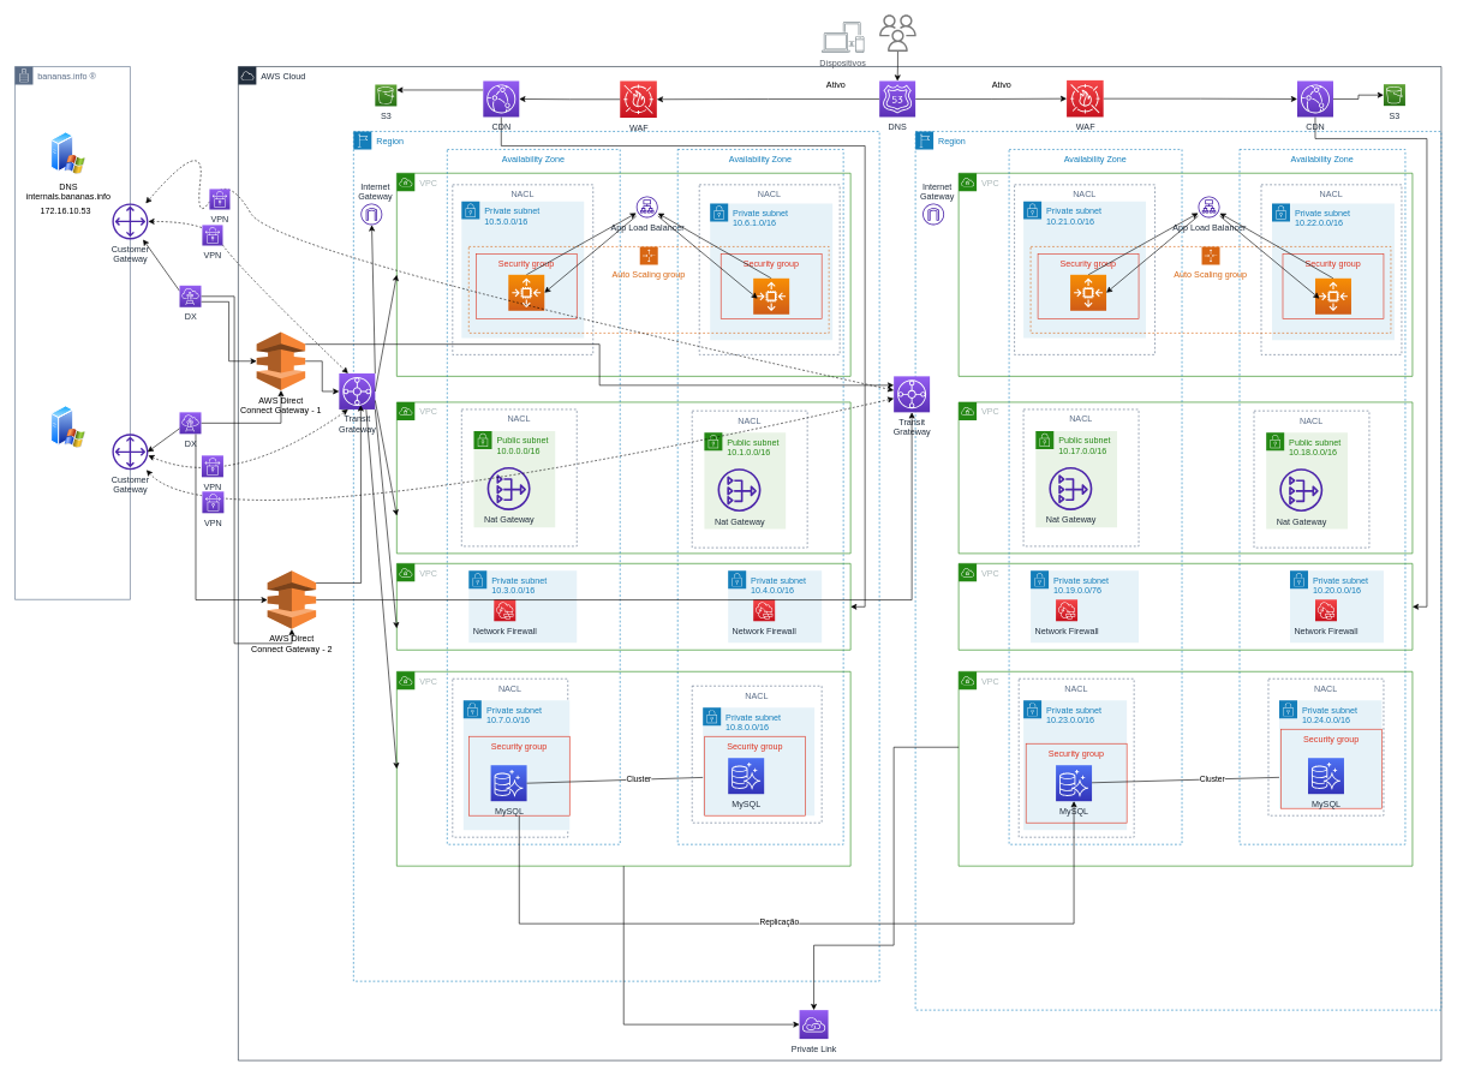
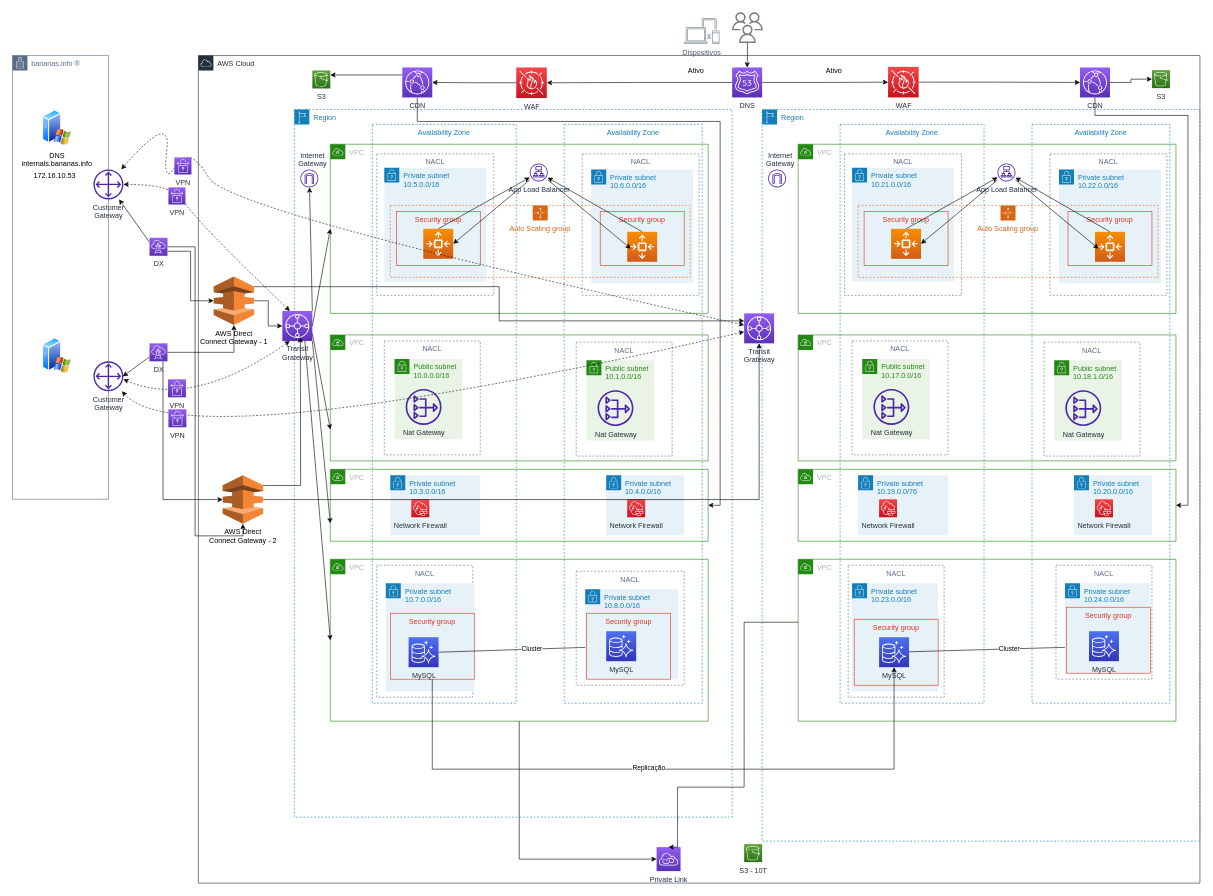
- <mxCell id="47" value="Private subnet&lt;br&gt;10.6.1.0/16" style="points=[[0,0],[0.25,0],[0.5,0],[0.75,0],[1,0],[1,0.25],[1,0.5],[1,0.75],[1,1],[0.75,1],[0.5,1],[0.25,1],[0,1],[0,0.75],[0,0.5],[0,0.25]];outlineConnect=0;gradientColor=none;html=1;whiteSpace=wrap;fontSize=12;fontStyle=0;container=1;pointerEvents=0;collapsible=0;recursiveResize=0;shape=mxgraph.aws4.group;grIcon=mxgraph.aws4.group_security_group;grStroke=0;strokeColor=#147EBA;fillColor=#E6F2F8;verticalAlign=top;align=left;spacingLeft=30;fontColor=#147EBA;dashed=0;" parent="16" vertex="1"><mxGeometry x="495" y="100" width="170" height="190" as="geometry" /></mxCell>
+ <mxCell id="47" value="Private subnet&lt;br&gt;10.6.0.0/16" style="points=[[0,0],[0.25,0],[0.5,0],[0.75,0],[1,0],[1,0.25],[1,0.5],[1,0.75],[1,1],[0.75,1],[0.5,1],[0.25,1],[0,1],[0,0.75],[0,0.5],[0,0.25]];outlineConnect=0;gradientColor=none;html=1;whiteSpace=wrap;fontSize=12;fontStyle=0;container=1;pointerEvents=0;collapsible=0;recursiveResize=0;shape=mxgraph.aws4.group;grIcon=mxgraph.aws4.group_security_group;grStroke=0;strokeColor=#147EBA;fillColor=#E6F2F8;verticalAlign=top;align=left;spacingLeft=30;fontColor=#147EBA;dashed=0;" parent="16" vertex="1"><mxGeometry x="495" y="100" width="170" height="190" as="geometry" /></mxCell>
- <mxCell id="91" value="Public subnet&lt;br&gt;10.18.0.0/16" style="points=[[0,0],[0.25,0],[0.5,0],[0.75,0],[1,0],[1,0.25],[1,0.5],[1,0.75],[1,1],[0.75,1],[0.5,1],[0.25,1],[0,1],[0,0.75],[0,0.5],[0,0.25]];outlineConnect=0;gradientColor=none;html=1;whiteSpace=wrap;fontSize=12;fontStyle=0;container=1;pointerEvents=0;collapsible=0;recursiveResize=0;shape=mxgraph.aws4.group;grIcon=mxgraph.aws4.group_security_group;grStroke=0;strokeColor=#248814;fillColor=#E9F3E6;verticalAlign=top;align=left;spacingLeft=30;fontColor=#248814;dashed=0;" parent="64" vertex="1"><mxGeometry x="487" y="418" width="113" height="134" as="geometry" /></mxCell>
+ <mxCell id="91" value="Public subnet&lt;br&gt;10.18.1.0/16" style="points=[[0,0],[0.25,0],[0.5,0],[0.75,0],[1,0],[1,0.25],[1,0.5],[1,0.75],[1,1],[0.75,1],[0.5,1],[0.25,1],[0,1],[0,0.75],[0,0.5],[0,0.25]];outlineConnect=0;gradientColor=none;html=1;whiteSpace=wrap;fontSize=12;fontStyle=0;container=1;pointerEvents=0;collapsible=0;recursiveResize=0;shape=mxgraph.aws4.group;grIcon=mxgraph.aws4.group_security_group;grStroke=0;strokeColor=#248814;fillColor=#E9F3E6;verticalAlign=top;align=left;spacingLeft=30;fontColor=#248814;dashed=0;" parent="64" vertex="1"><mxGeometry x="487" y="418" width="113" height="134" as="geometry" /></mxCell>
- <mxCell id="108" value="Private Link" style="sketch=0;points=[[0,0,0],[0.25,0,0],[0.5,0,0],[0.75,0,0],[1,0,0],[0,1,0],[0.25,1,0],[0.5,1,0],[0.75,1,0],[1,1,0],[0,0.25,0],[0,0.5,0],[0,0.75,0],[1,0.25,0],[1,0.5,0],[1,0.75,0]];outlineConnect=0;fontColor=#232F3E;gradientColor=#945DF2;gradientDirection=north;fillColor=#5A30B5;strokeColor=#ffffff;dashed=0;verticalLabelPosition=bottom;verticalAlign=top;align=center;html=1;fontSize=12;fontStyle=0;aspect=fixed;shape=mxgraph.aws4.resourceIcon;resIcon=mxgraph.aws4.vpc_privatelink;" parent="6" vertex="1"><mxGeometry x="779" y="1310" width="40" height="40" as="geometry" /></mxCell>
+ <mxCell id="108" value="Private Link" style="sketch=0;points=[[0,0,0],[0.25,0,0],[0.5,0,0],[0.75,0,0],[1,0,0],[0,1,0],[0.25,1,0],[0.5,1,0],[0.75,1,0],[1,1,0],[0,0.25,0],[0,0.5,0],[0,0.75,0],[1,0.25,0],[1,0.5,0],[1,0.75,0]];outlineConnect=0;fontColor=#232F3E;gradientColor=#945DF2;gradientDirection=north;fillColor=#5A30B5;strokeColor=#ffffff;dashed=0;verticalLabelPosition=bottom;verticalAlign=top;align=center;html=1;fontSize=12;fontStyle=0;aspect=fixed;shape=mxgraph.aws4.resourceIcon;resIcon=mxgraph.aws4.vpc_privatelink;" parent="6" vertex="1"><mxGeometry x="764" y="1320" width="40" height="40" as="geometry" /></mxCell>
+ <mxCell id="107" value="S3 - 10T" style="sketch=0;points=[[0,0,0],[0.25,0,0],[0.5,0,0],[0.75,0,0],[1,0,0],[0,1,0],[0.25,1,0],[0.5,1,0],[0.75,1,0],[1,1,0],[0,0.25,0],[0,0.5,0],[0,0.75,0],[1,0.25,0],[1,0.5,0],[1,0.75,0]];outlineConnect=0;fontColor=#232F3E;gradientColor=#60A337;gradientDirection=north;fillColor=#277116;strokeColor=#ffffff;dashed=0;verticalLabelPosition=bottom;verticalAlign=top;align=center;html=1;fontSize=12;fontStyle=0;aspect=fixed;shape=mxgraph.aws4.resourceIcon;resIcon=mxgraph.aws4.s3;" parent="6" vertex="1"><mxGeometry x="910" y="1315" width="30" height="30" as="geometry" /></mxCell>
